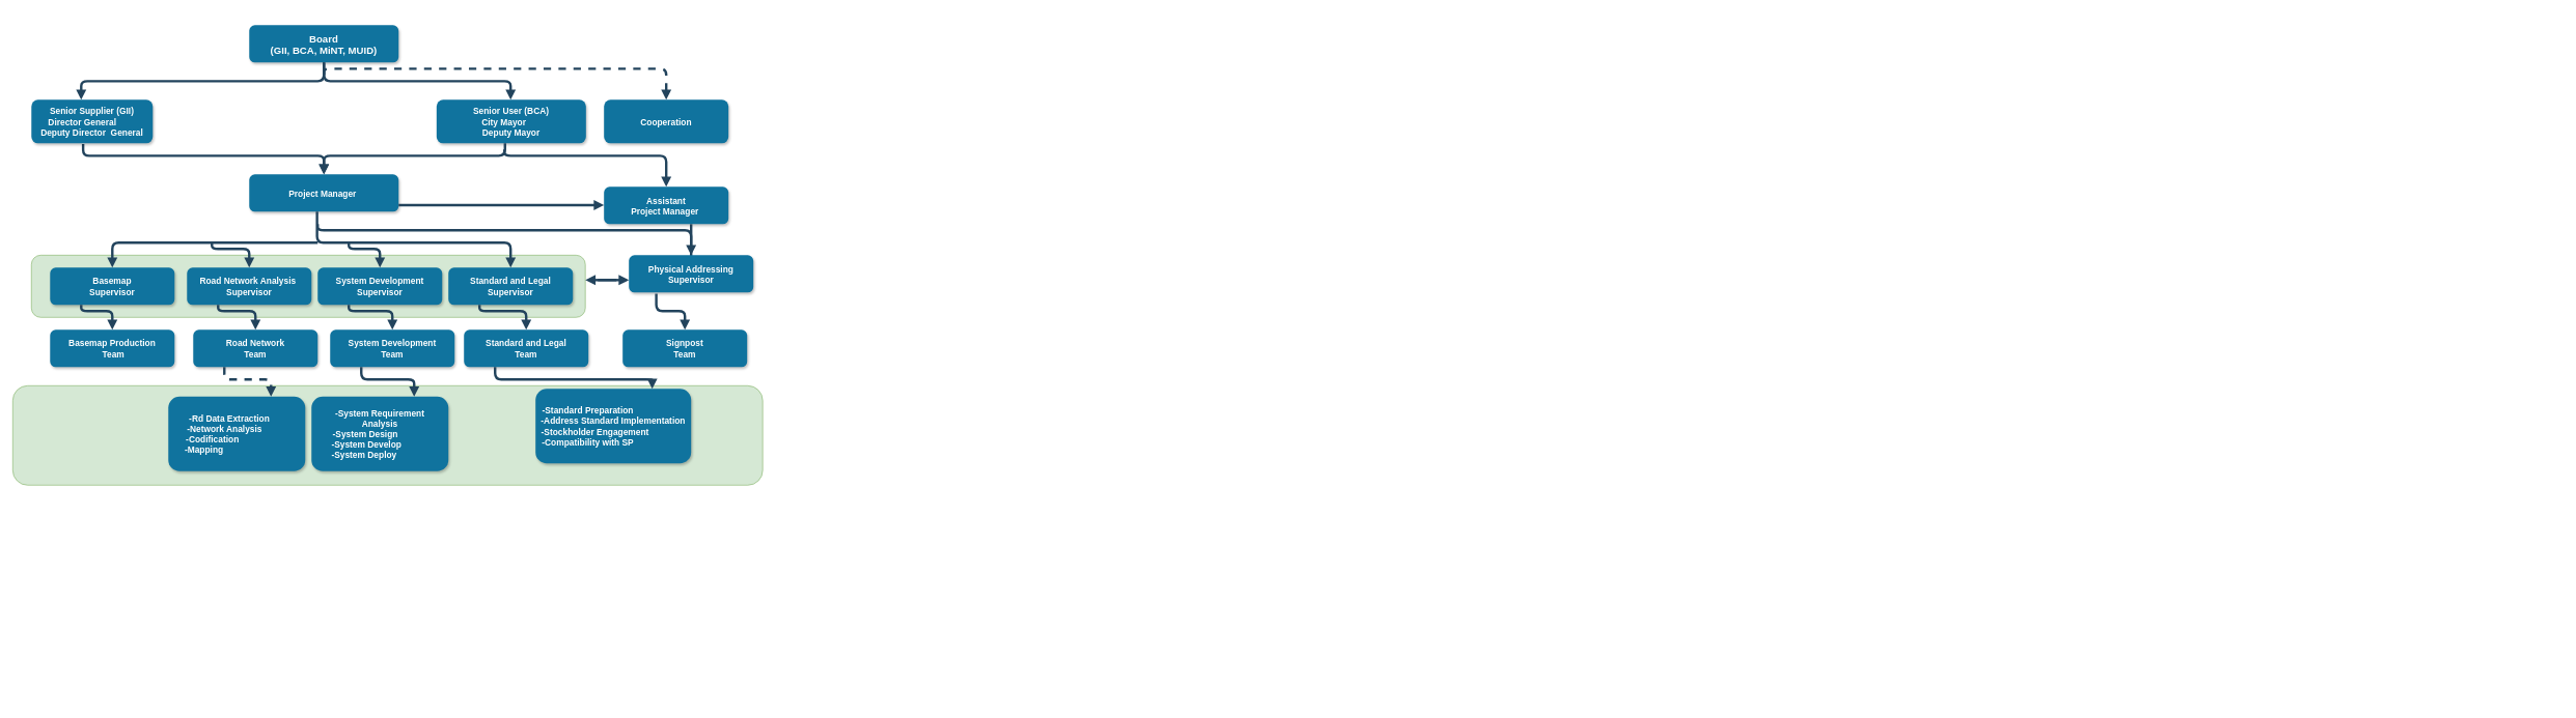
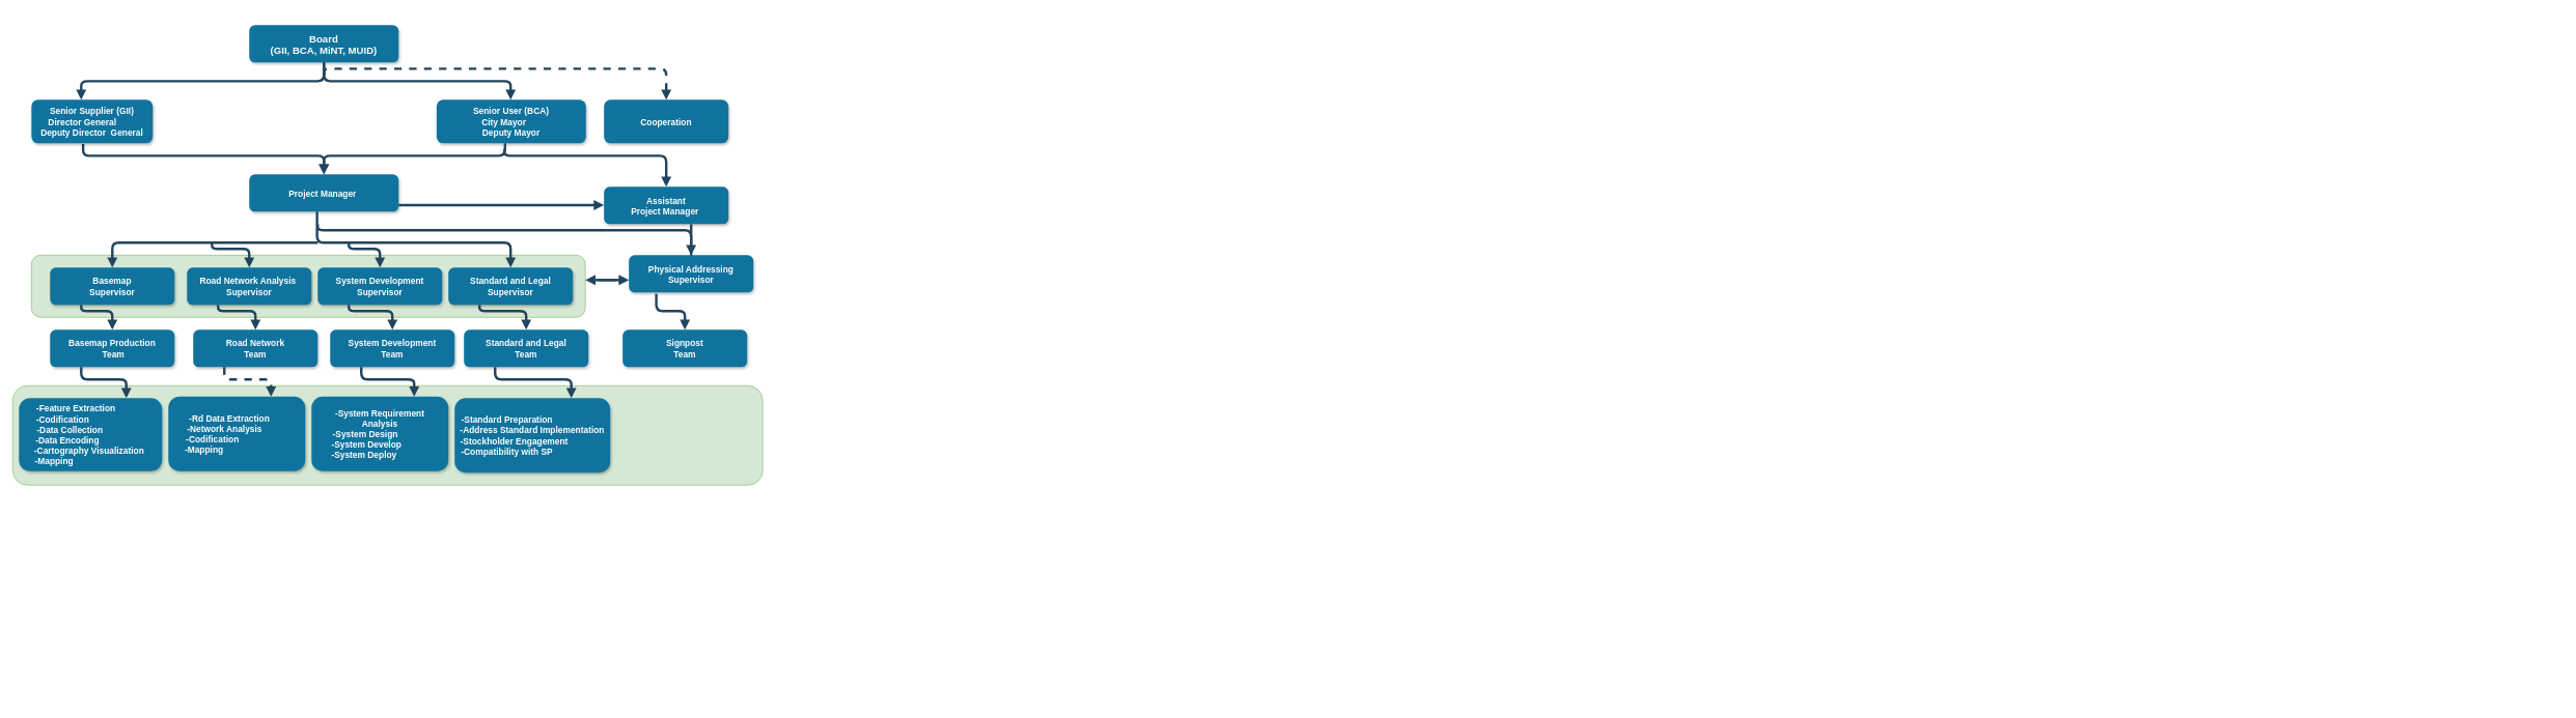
+ <mxCell id="44" value="" style="edgeStyle=elbowEdgeStyle;elbow=vertical;strokeWidth=4;endArrow=block;endFill=1;fontStyle=1;strokeColor=#23445D;exitX=0.25;exitY=1;exitDx=0;exitDy=0;entryX=0.75;entryY=0;entryDx=0;entryDy=0;" parent="1" source="26" target="40" edge="1"><mxGeometry x="1317" y="773" width="100" height="100" as="geometry"><mxPoint x="1290" y="350" as="sourcePoint" /><mxPoint x="1340" y="400" as="targetPoint" /><Array as="points"><mxPoint x="170" y="610" /><mxPoint x="1935" y="807.5" /><mxPoint x="1957" y="983" /></Array></mxGeometry></mxCell>
- <mxCell id="43" value="-Standard Preparation                     &#10;-Address Standard Implementation&#10;-Stockholder Engagement               &#10;-Compatibility with SP                     " style="rounded=1;fillColor=#10739E;strokeColor=none;shadow=1;gradientColor=none;fontStyle=1;fontColor=#FFFFFF;fontSize=14;" parent="1" vertex="1"><mxGeometry x="860" y="625" width="250" height="120" as="geometry" /></mxCell>
+ <mxCell id="43" value="-Standard Preparation                     &#10;-Address Standard Implementation&#10;-Stockholder Engagement               &#10;-Compatibility with SP                     " style="rounded=1;fillColor=#10739E;strokeColor=none;shadow=1;gradientColor=none;fontStyle=1;fontColor=#FFFFFF;fontSize=14;" parent="1" vertex="1"><mxGeometry x="730" y="640" width="250" height="120" as="geometry" /></mxCell>
+ <mxCell id="40" value="-Feature Extraction            &#10;-Codification                       &#10;  -Data Collection                   &#10;-Data Encoding                   &#10;-Cartography Visualization &#10;-Mapping                              " style="rounded=1;fillColor=#10739E;strokeColor=none;shadow=1;gradientColor=none;fontStyle=1;fontColor=#FFFFFF;fontSize=14;" parent="1" vertex="1"><mxGeometry x="30" y="640" width="230" height="117.5" as="geometry" /></mxCell>
